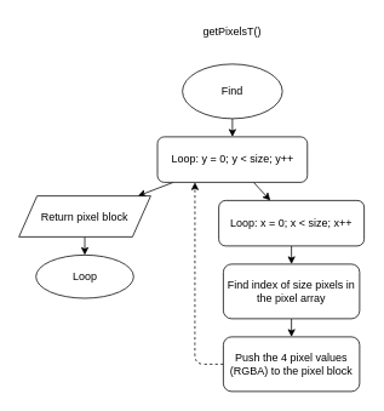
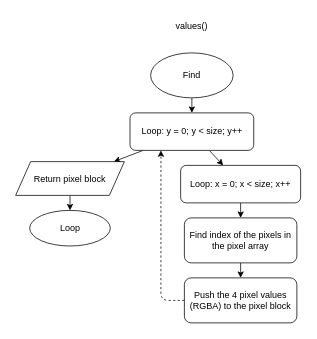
- <mxCell id="4" value="getPixelsT()" style="text;html=1;align=center;verticalAlign=middle;whiteSpace=wrap;rounded=0;" parent="1" vertex="1"><mxGeometry x="225" y="20" width="60" height="30" as="geometry" /></mxCell>
+ <mxCell id="4" value="values()" style="text;html=1;align=center;verticalAlign=middle;whiteSpace=wrap;rounded=0;" parent="1" vertex="1"><mxGeometry x="225" y="20" width="60" height="30" as="geometry" /></mxCell>
- <mxCell id="11" value="Find index of size pixels in the pixel array" style="whiteSpace=wrap;html=1;rounded=1;" vertex="1" parent="1"><mxGeometry x="245" y="290" width="150" height="60" as="geometry" /></mxCell>
+ <mxCell id="11" value="Find index of the pixels in the pixel array" style="whiteSpace=wrap;html=1;rounded=1;" vertex="1" parent="1"><mxGeometry x="245" y="290" width="150" height="60" as="geometry" /></mxCell>
